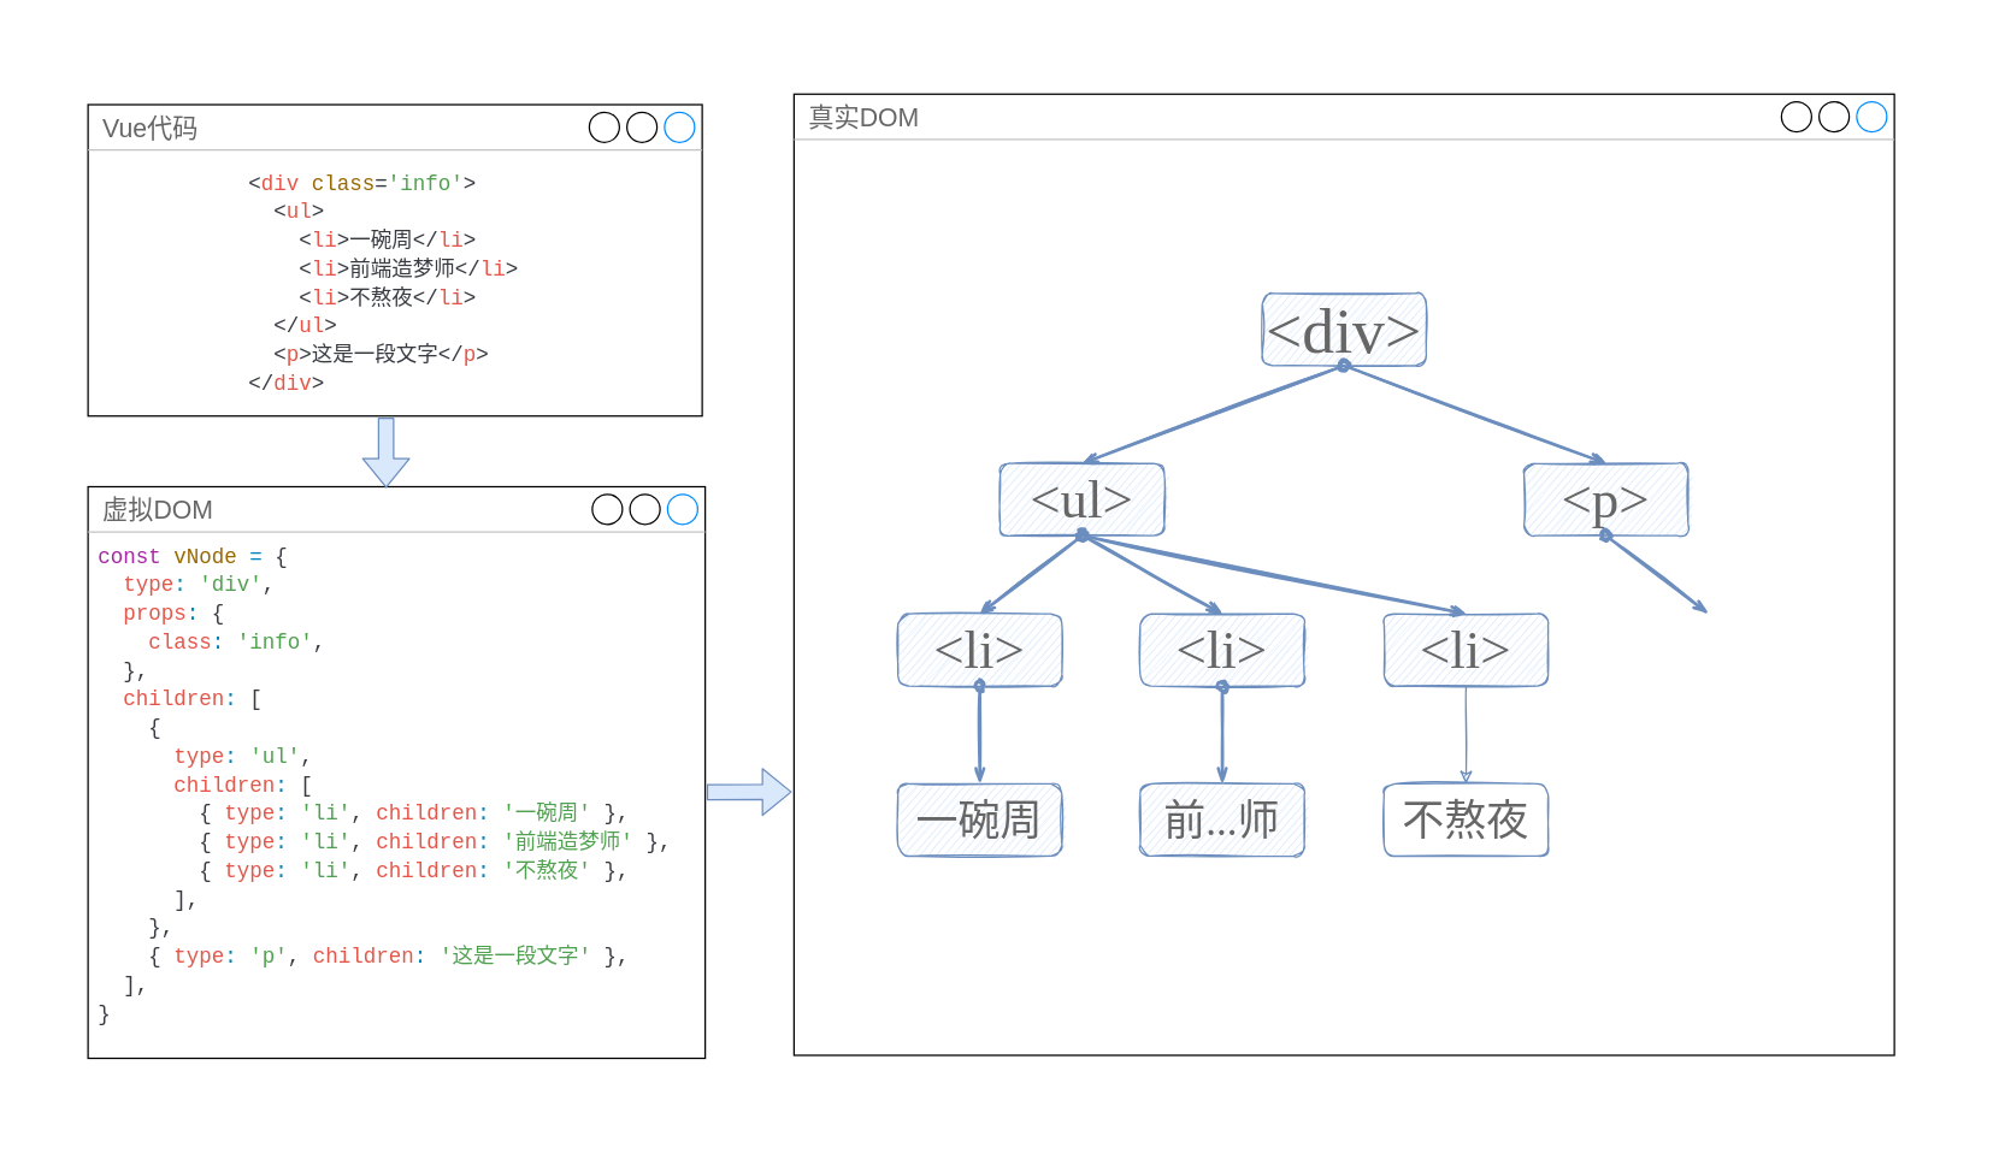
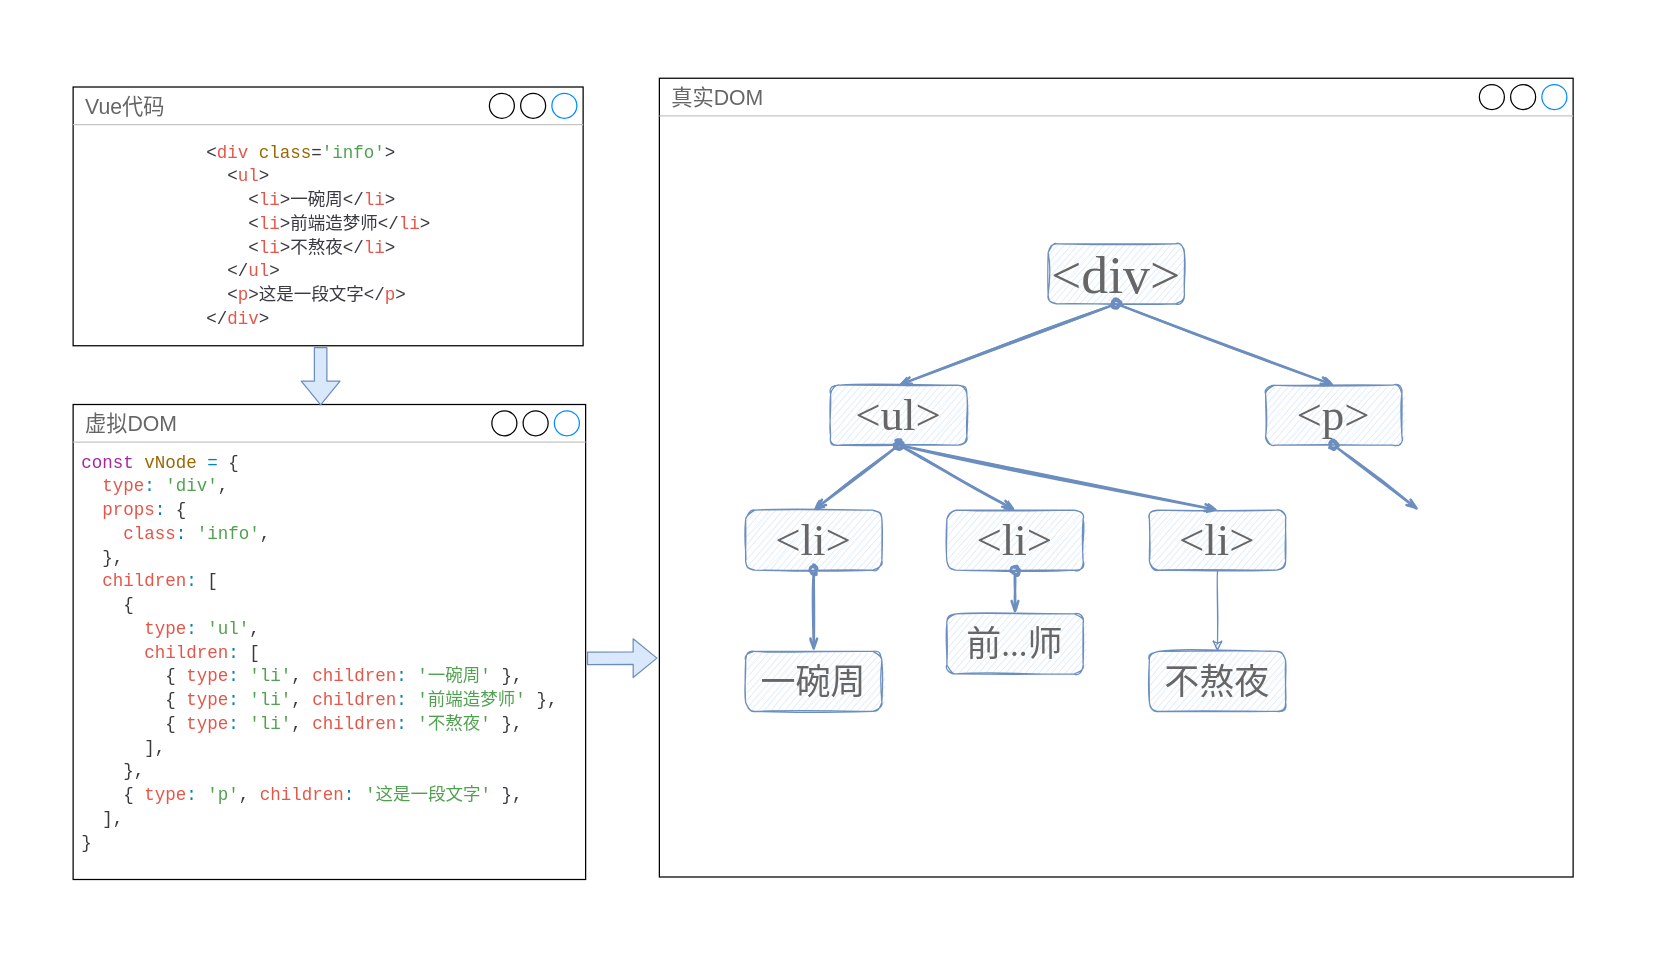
- <mxCell id="20" value="&lt;font style=&quot;font-size: 28px;&quot;&gt;前...师&lt;/font&gt;" style="rounded=1;whiteSpace=wrap;html=1;strokeColor=#6c8ebf;fillColor=#dae8fc;sketch=1;fontFamily=华文行楷;fontSize=28;fontColor=#666666;" parent="7" vertex="1"><mxGeometry x="161" y="326" width="109" height="48" as="geometry" /></mxCell>
+ <mxCell id="20" value="&lt;font style=&quot;font-size: 28px;&quot;&gt;前...师&lt;/font&gt;" style="rounded=1;whiteSpace=wrap;html=1;strokeColor=#6c8ebf;fillColor=#dae8fc;sketch=1;fontFamily=华文行楷;fontSize=28;fontColor=#666666;" parent="7" vertex="1"><mxGeometry x="161" y="296" width="109" height="48" as="geometry" /></mxCell>
- <mxCell id="18" value="&lt;font style=&quot;font-size: 28px;&quot;&gt;不熬夜&lt;/font&gt;" style="rounded=1;whiteSpace=wrap;html=1;strokeColor=#6c8ebf;fillColor=#ffffff;sketch=1;fontFamily=华文行楷;fontSize=28;fontColor=#666666;" parent="7" vertex="1"><mxGeometry x="323" y="326" width="109" height="48" as="geometry" /></mxCell>
+ <mxCell id="18" value="&lt;font style=&quot;font-size: 28px;&quot;&gt;不熬夜&lt;/font&gt;" style="rounded=1;whiteSpace=wrap;html=1;strokeColor=#6c8ebf;fillColor=#dae8fc;sketch=1;fontFamily=华文行楷;fontSize=28;fontColor=#666666;" parent="7" vertex="1"><mxGeometry x="323" y="326" width="109" height="48" as="geometry" /></mxCell>
